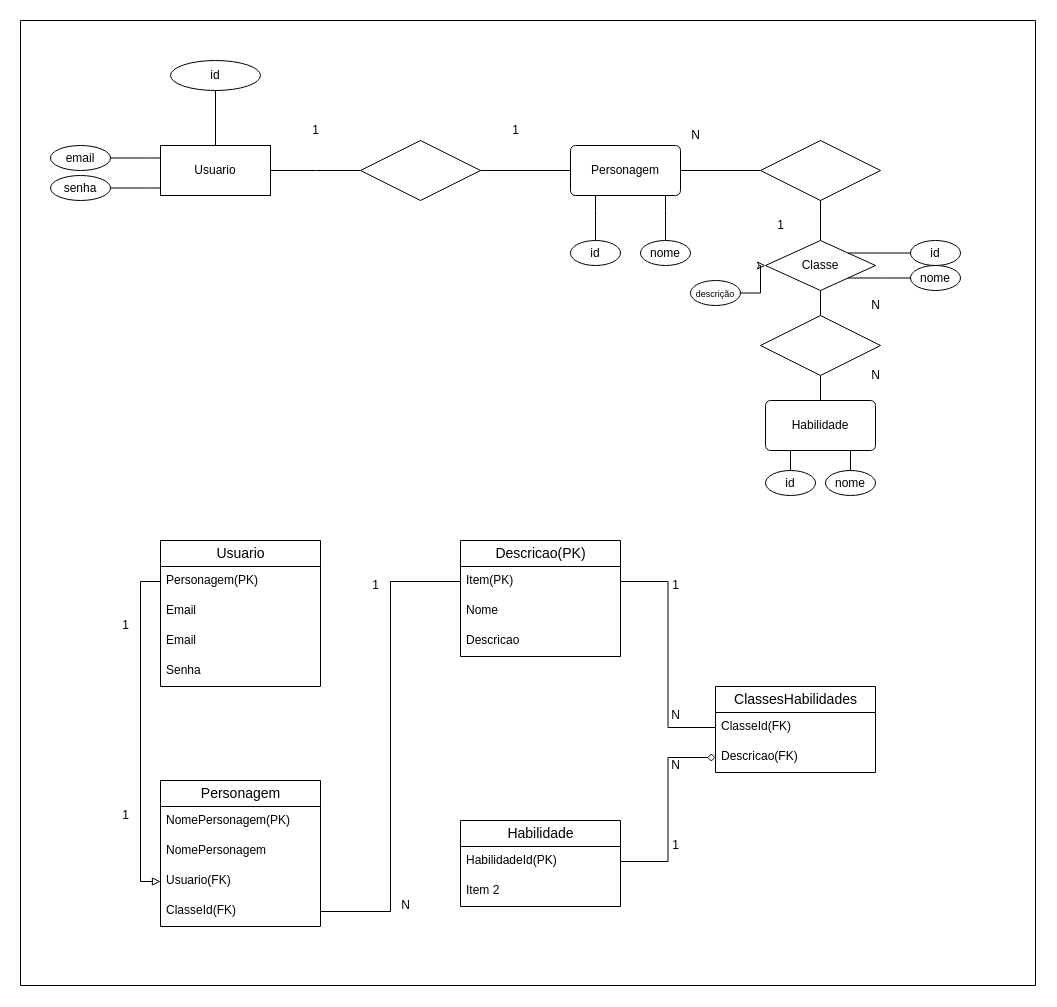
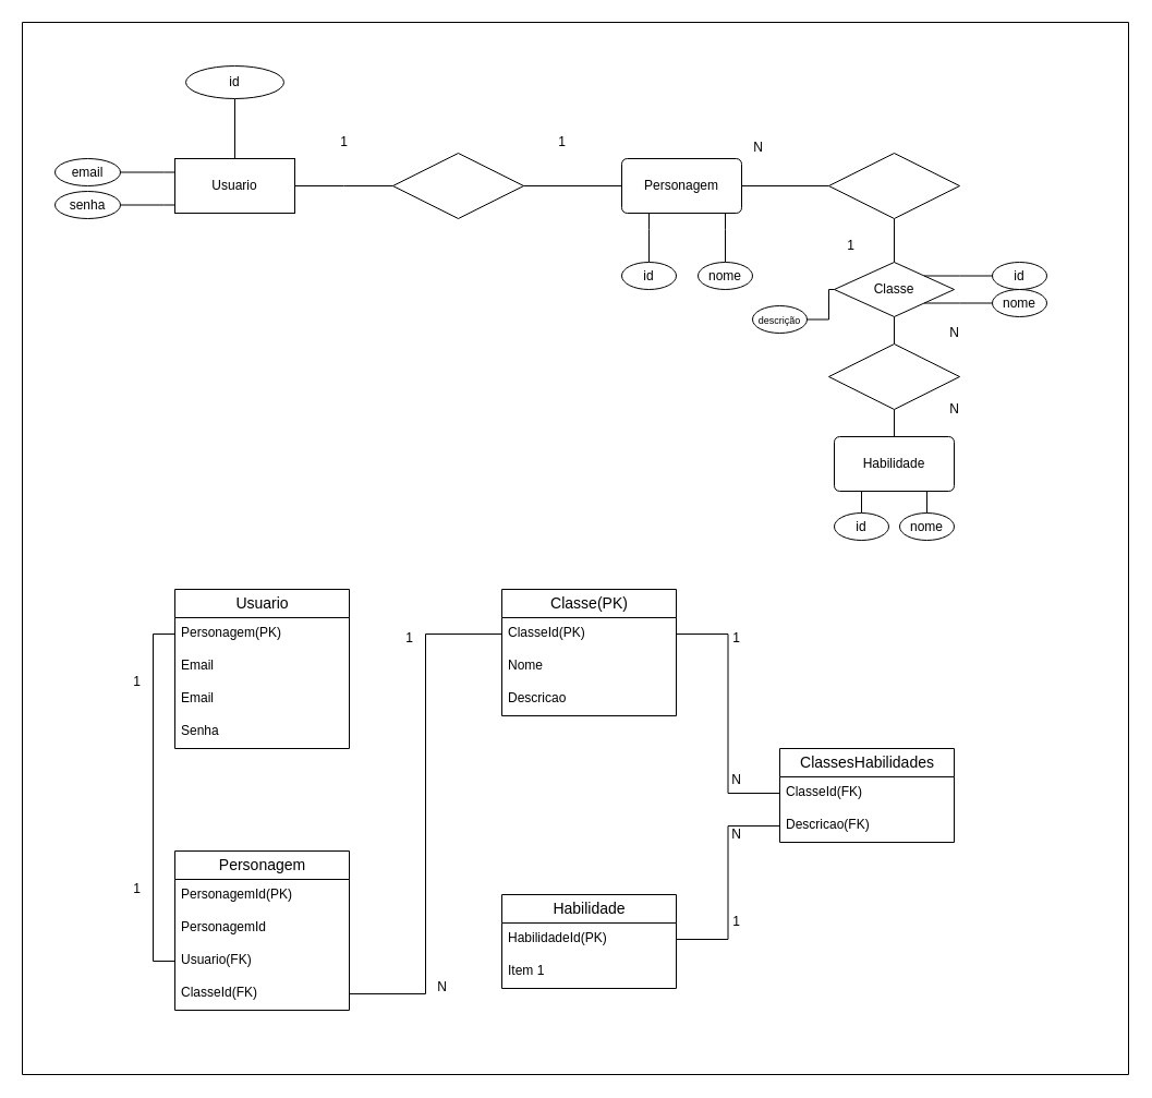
- <mxCell id="29" value="" style="edgeStyle=orthogonalEdgeStyle;rounded=0;orthogonalLoop=1;jettySize=auto;html=1;fontFamily=Helvetica;fontSize=12;fontColor=default;endArrow=classic;endFill=0;" edge="1" parent="1" source="30" target="11"><mxGeometry relative="1" as="geometry" /></mxCell>
+ <mxCell id="29" value="" style="edgeStyle=orthogonalEdgeStyle;rounded=0;orthogonalLoop=1;jettySize=auto;html=1;fontFamily=Helvetica;fontSize=12;fontColor=default;endArrow=none;endFill=0;" edge="1" parent="1" source="30" target="11"><mxGeometry relative="1" as="geometry" /></mxCell>
- <mxCell id="55" value="Descricao(PK)" style="swimlane;fontStyle=0;childLayout=stackLayout;horizontal=1;startSize=26;horizontalStack=0;resizeParent=1;resizeParentMax=0;resizeLast=0;collapsible=1;marginBottom=0;align=center;fontSize=14;strokeColor=default;fontFamily=Helvetica;fontColor=default;fillColor=default;html=1;" vertex="1" parent="1"><mxGeometry x="460" y="540" width="160" height="116" as="geometry" /></mxCell>
+ <mxCell id="55" value="Classe(PK)" style="swimlane;fontStyle=0;childLayout=stackLayout;horizontal=1;startSize=26;horizontalStack=0;resizeParent=1;resizeParentMax=0;resizeLast=0;collapsible=1;marginBottom=0;align=center;fontSize=14;strokeColor=default;fontFamily=Helvetica;fontColor=default;fillColor=default;html=1;" vertex="1" parent="1"><mxGeometry x="460" y="540" width="160" height="116" as="geometry" /></mxCell>
- <mxCell id="56" value="Item(PK)" style="text;strokeColor=none;fillColor=none;spacingLeft=4;spacingRight=4;overflow=hidden;rotatable=0;points=[[0,0.5],[1,0.5]];portConstraint=eastwest;fontSize=12;whiteSpace=wrap;html=1;fontFamily=Helvetica;fontColor=default;" vertex="1" parent="55"><mxGeometry y="26" width="160" height="30" as="geometry" /></mxCell>
+ <mxCell id="56" value="ClasseId(PK)" style="text;strokeColor=none;fillColor=none;spacingLeft=4;spacingRight=4;overflow=hidden;rotatable=0;points=[[0,0.5],[1,0.5]];portConstraint=eastwest;fontSize=12;whiteSpace=wrap;html=1;fontFamily=Helvetica;fontColor=default;" vertex="1" parent="55"><mxGeometry y="26" width="160" height="30" as="geometry" /></mxCell>
- <mxCell id="72" style="edgeStyle=orthogonalEdgeStyle;rounded=0;orthogonalLoop=1;jettySize=auto;html=1;entryX=0;entryY=0.5;entryDx=0;entryDy=0;fontFamily=Helvetica;fontSize=12;fontColor=default;endArrow=diamond;endFill=0;" edge="1" parent="1" source="63" target="67"><mxGeometry relative="1" as="geometry" /></mxCell>
+ <mxCell id="72" style="edgeStyle=orthogonalEdgeStyle;rounded=0;orthogonalLoop=1;jettySize=auto;html=1;entryX=0;entryY=0.5;entryDx=0;entryDy=0;fontFamily=Helvetica;fontSize=12;fontColor=default;endArrow=none;endFill=0;" edge="1" parent="1" source="63" target="67"><mxGeometry relative="1" as="geometry" /></mxCell>
- <mxCell id="48" value="NomePersonagem(PK)" style="text;strokeColor=none;fillColor=none;spacingLeft=4;spacingRight=4;overflow=hidden;rotatable=0;points=[[0,0.5],[1,0.5]];portConstraint=eastwest;fontSize=12;whiteSpace=wrap;html=1;fontFamily=Helvetica;fontColor=default;" vertex="1" parent="47"><mxGeometry y="26" width="160" height="30" as="geometry" /></mxCell>
+ <mxCell id="48" value="PersonagemId(PK)" style="text;strokeColor=none;fillColor=none;spacingLeft=4;spacingRight=4;overflow=hidden;rotatable=0;points=[[0,0.5],[1,0.5]];portConstraint=eastwest;fontSize=12;whiteSpace=wrap;html=1;fontFamily=Helvetica;fontColor=default;" vertex="1" parent="47"><mxGeometry y="26" width="160" height="30" as="geometry" /></mxCell>
- <mxCell id="49" value="NomePersonagem" style="text;strokeColor=none;fillColor=none;spacingLeft=4;spacingRight=4;overflow=hidden;rotatable=0;points=[[0,0.5],[1,0.5]];portConstraint=eastwest;fontSize=12;whiteSpace=wrap;html=1;fontFamily=Helvetica;fontColor=default;" vertex="1" parent="47"><mxGeometry y="56" width="160" height="30" as="geometry" /></mxCell>
+ <mxCell id="49" value="PersonagemId" style="text;strokeColor=none;fillColor=none;spacingLeft=4;spacingRight=4;overflow=hidden;rotatable=0;points=[[0,0.5],[1,0.5]];portConstraint=eastwest;fontSize=12;whiteSpace=wrap;html=1;fontFamily=Helvetica;fontColor=default;" vertex="1" parent="47"><mxGeometry y="56" width="160" height="30" as="geometry" /></mxCell>
- <mxCell id="52" style="edgeStyle=orthogonalEdgeStyle;rounded=0;orthogonalLoop=1;jettySize=auto;html=1;entryX=0;entryY=0.5;entryDx=0;entryDy=0;fontFamily=Helvetica;fontSize=12;fontColor=default;endArrow=block;endFill=0;" edge="1" parent="1" source="43" target="50"><mxGeometry relative="1" as="geometry" /></mxCell>
+ <mxCell id="52" style="edgeStyle=orthogonalEdgeStyle;rounded=0;orthogonalLoop=1;jettySize=auto;html=1;entryX=0;entryY=0.5;entryDx=0;entryDy=0;fontFamily=Helvetica;fontSize=12;fontColor=default;endArrow=none;endFill=0;" edge="1" parent="1" source="43" target="50"><mxGeometry relative="1" as="geometry" /></mxCell>
- <mxCell id="64" value="Item 2" style="text;strokeColor=none;fillColor=none;spacingLeft=4;spacingRight=4;overflow=hidden;rotatable=0;points=[[0,0.5],[1,0.5]];portConstraint=eastwest;fontSize=12;whiteSpace=wrap;html=1;fontFamily=Helvetica;fontColor=default;" vertex="1" parent="62"><mxGeometry y="56" width="160" height="30" as="geometry" /></mxCell>
+ <mxCell id="64" value="Item 1" style="text;strokeColor=none;fillColor=none;spacingLeft=4;spacingRight=4;overflow=hidden;rotatable=0;points=[[0,0.5],[1,0.5]];portConstraint=eastwest;fontSize=12;whiteSpace=wrap;html=1;fontFamily=Helvetica;fontColor=default;" vertex="1" parent="62"><mxGeometry y="56" width="160" height="30" as="geometry" /></mxCell>
